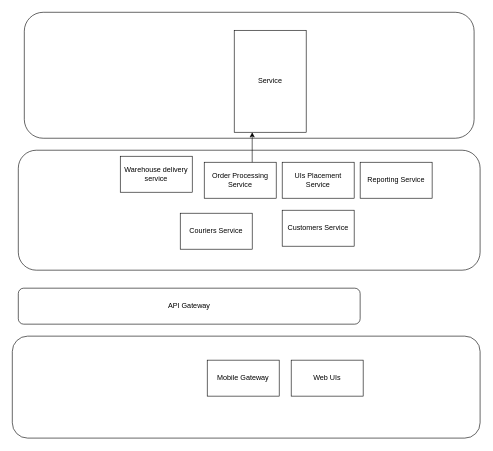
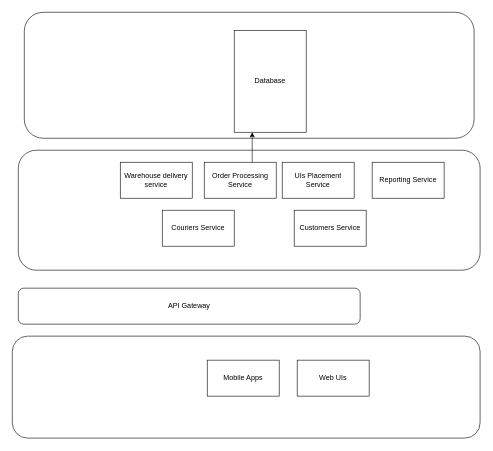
- <mxCell id="2" value="Service" style="rounded=0;whiteSpace=wrap;html=1;" vertex="1" parent="1"><mxGeometry x="390" y="50" width="120" height="170" as="geometry" /></mxCell>
+ <mxCell id="2" value="Database" style="rounded=0;whiteSpace=wrap;html=1;" vertex="1" parent="1"><mxGeometry x="390" y="50" width="120" height="170" as="geometry" /></mxCell>
- <mxCell id="3" value="Warehouse delivery service" style="rounded=0;whiteSpace=wrap;html=1;" vertex="1" parent="1"><mxGeometry x="200" y="260" width="120" height="60" as="geometry" /></mxCell>
+ <mxCell id="3" value="Warehouse delivery service" style="rounded=0;whiteSpace=wrap;html=1;" vertex="1" parent="1"><mxGeometry x="200" y="270" width="120" height="60" as="geometry" /></mxCell>
- <mxCell id="6" value="Reporting Service" style="rounded=0;whiteSpace=wrap;html=1;" vertex="1" parent="1"><mxGeometry x="600" y="270" width="120" height="60" as="geometry" /></mxCell>
+ <mxCell id="6" value="Reporting Service" style="rounded=0;whiteSpace=wrap;html=1;" vertex="1" parent="1"><mxGeometry x="620" y="270" width="120" height="60" as="geometry" /></mxCell>
- <mxCell id="8" value="Customers Service" style="rounded=0;whiteSpace=wrap;html=1;" vertex="1" parent="1"><mxGeometry x="470" y="350" width="120" height="60" as="geometry" /></mxCell>
+ <mxCell id="8" value="Customers Service" style="rounded=0;whiteSpace=wrap;html=1;" vertex="1" parent="1"><mxGeometry x="490" y="350" width="120" height="60" as="geometry" /></mxCell>
- <mxCell id="7" value="Couriers Service" style="rounded=0;whiteSpace=wrap;html=1;" vertex="1" parent="1"><mxGeometry x="300" y="355" width="120" height="60" as="geometry" /></mxCell>
+ <mxCell id="7" value="Couriers Service" style="rounded=0;whiteSpace=wrap;html=1;" vertex="1" parent="1"><mxGeometry x="270" y="350" width="120" height="60" as="geometry" /></mxCell>
- <mxCell id="13" value="Mobile Gateway" style="rounded=0;whiteSpace=wrap;html=1;" vertex="1" parent="1"><mxGeometry x="345" y="600" width="120" height="60" as="geometry" /></mxCell>
+ <mxCell id="13" value="Mobile Apps" style="rounded=0;whiteSpace=wrap;html=1;" vertex="1" parent="1"><mxGeometry x="345" y="600" width="120" height="60" as="geometry" /></mxCell>
- <mxCell id="14" value="Web UIs" style="rounded=0;whiteSpace=wrap;html=1;" vertex="1" parent="1"><mxGeometry x="485" y="600" width="120" height="60" as="geometry" /></mxCell>
+ <mxCell id="14" value="Web UIs" style="rounded=0;whiteSpace=wrap;html=1;" vertex="1" parent="1"><mxGeometry x="495" y="600" width="120" height="60" as="geometry" /></mxCell>
